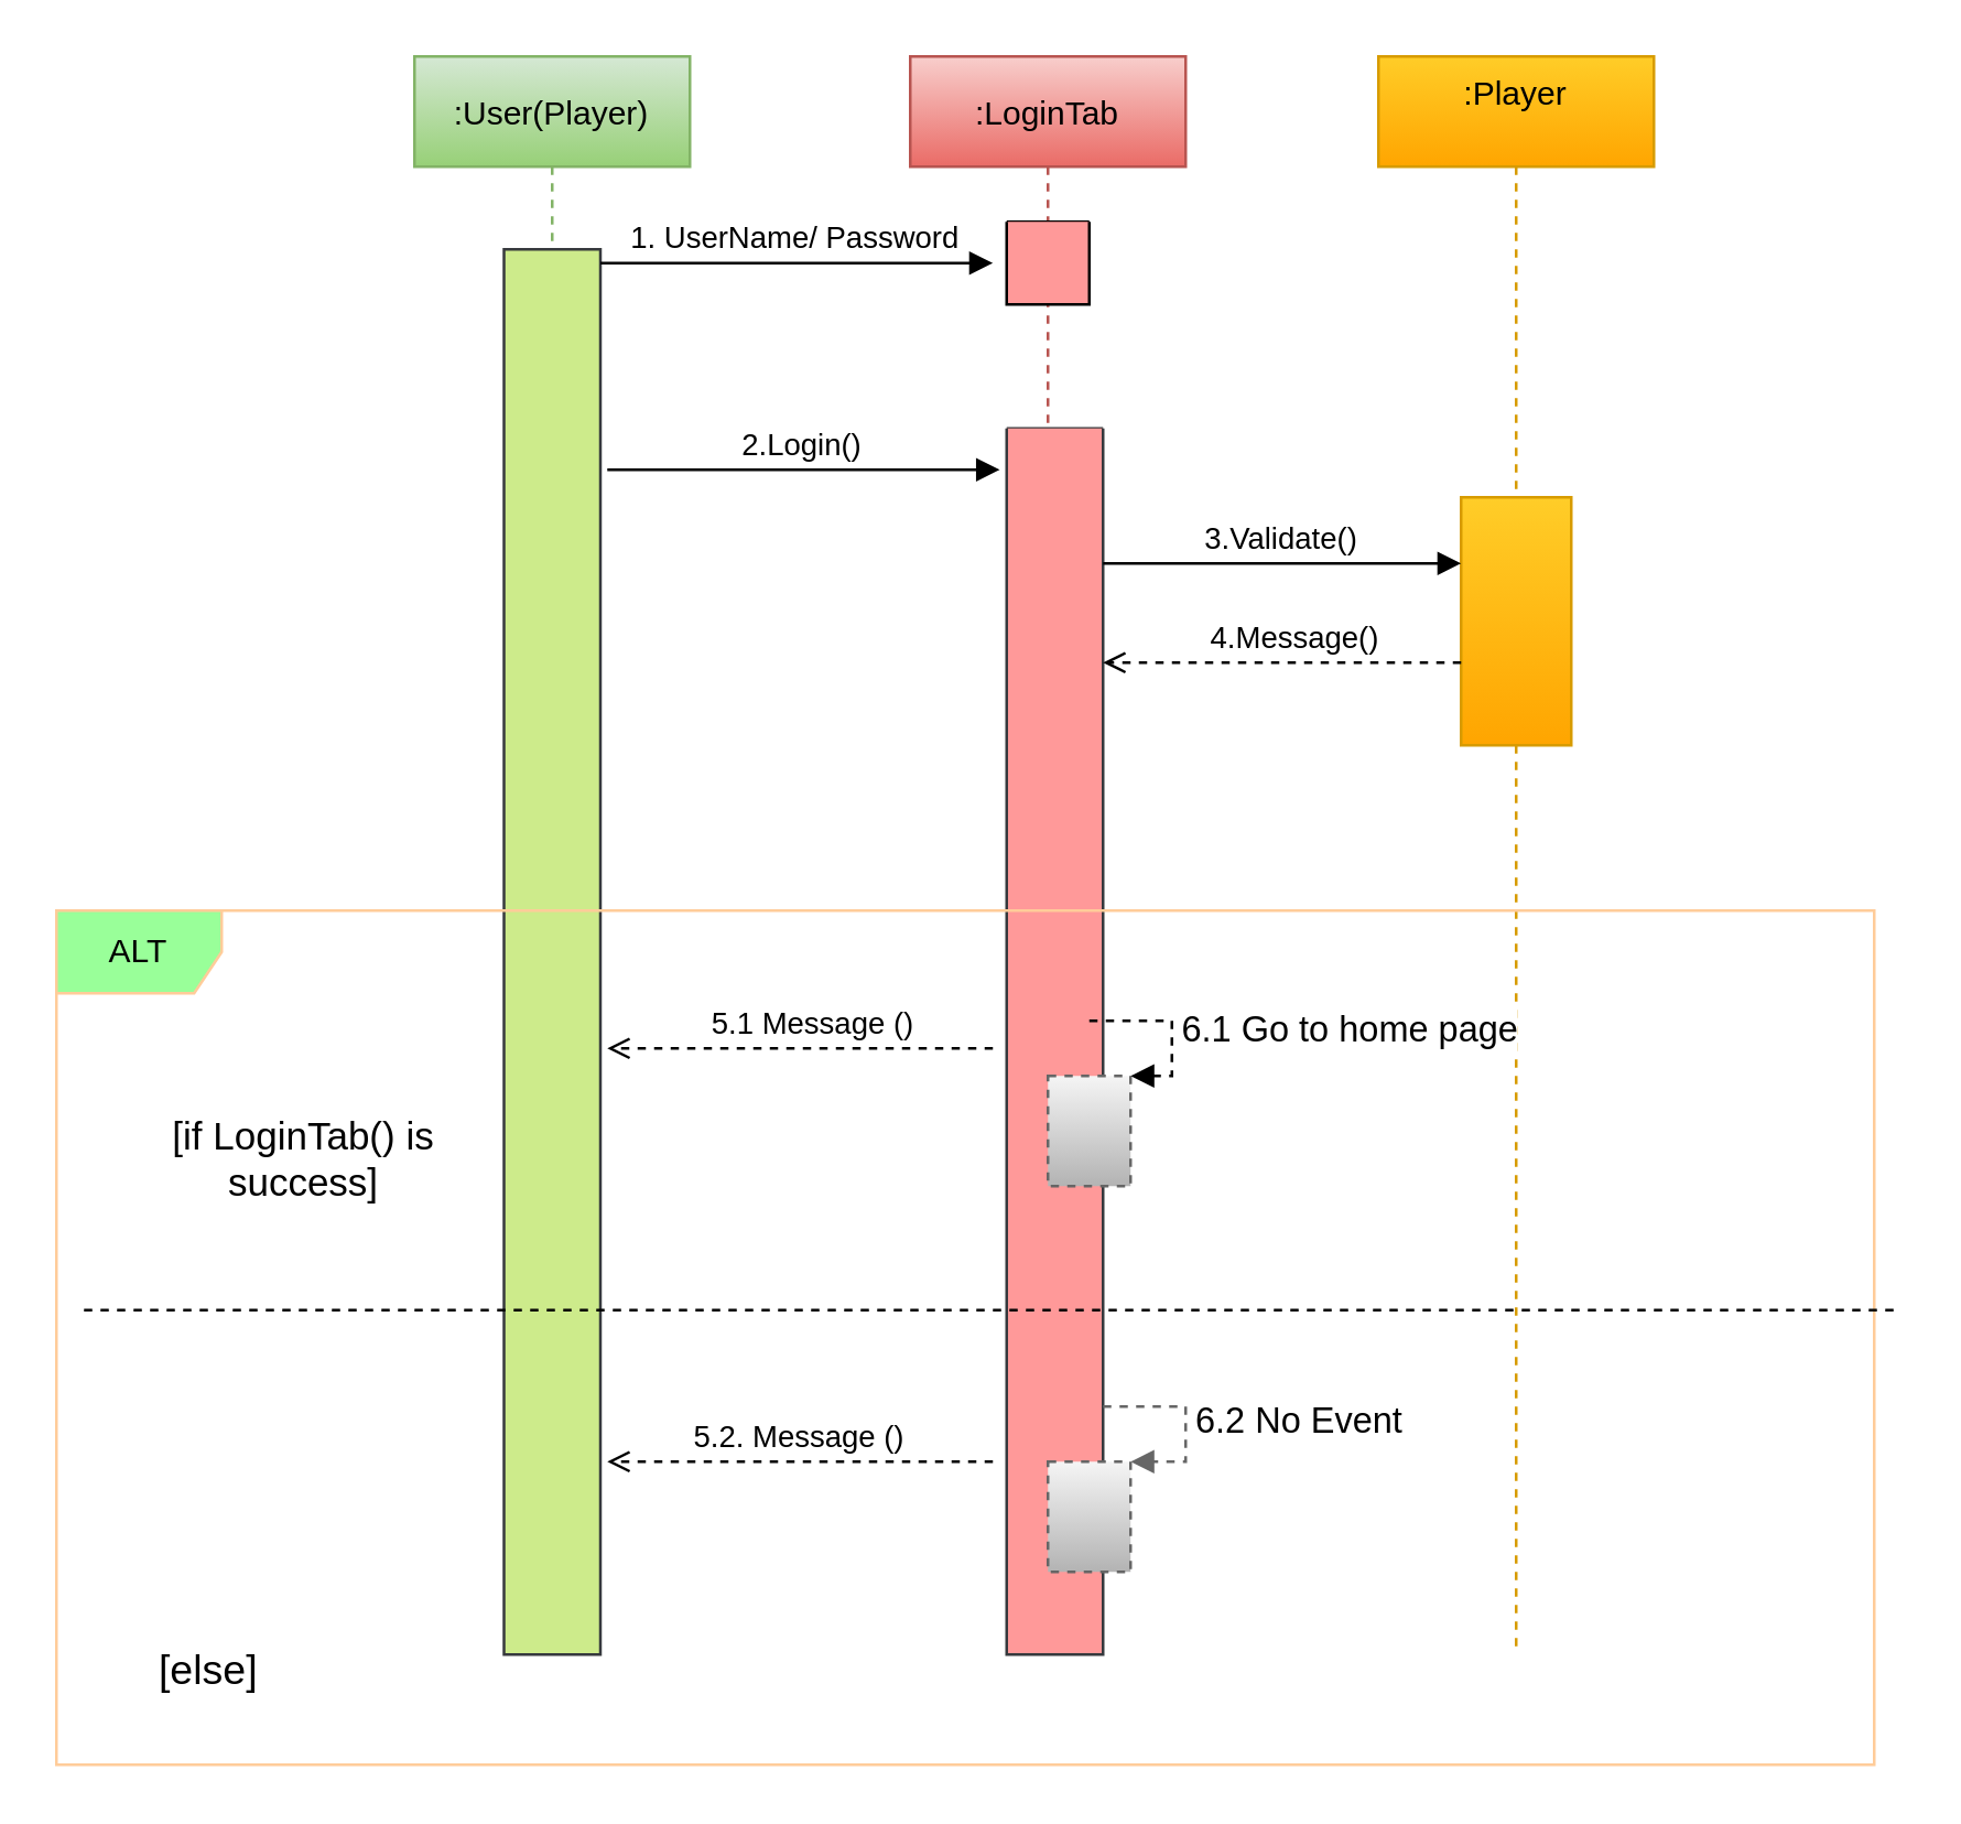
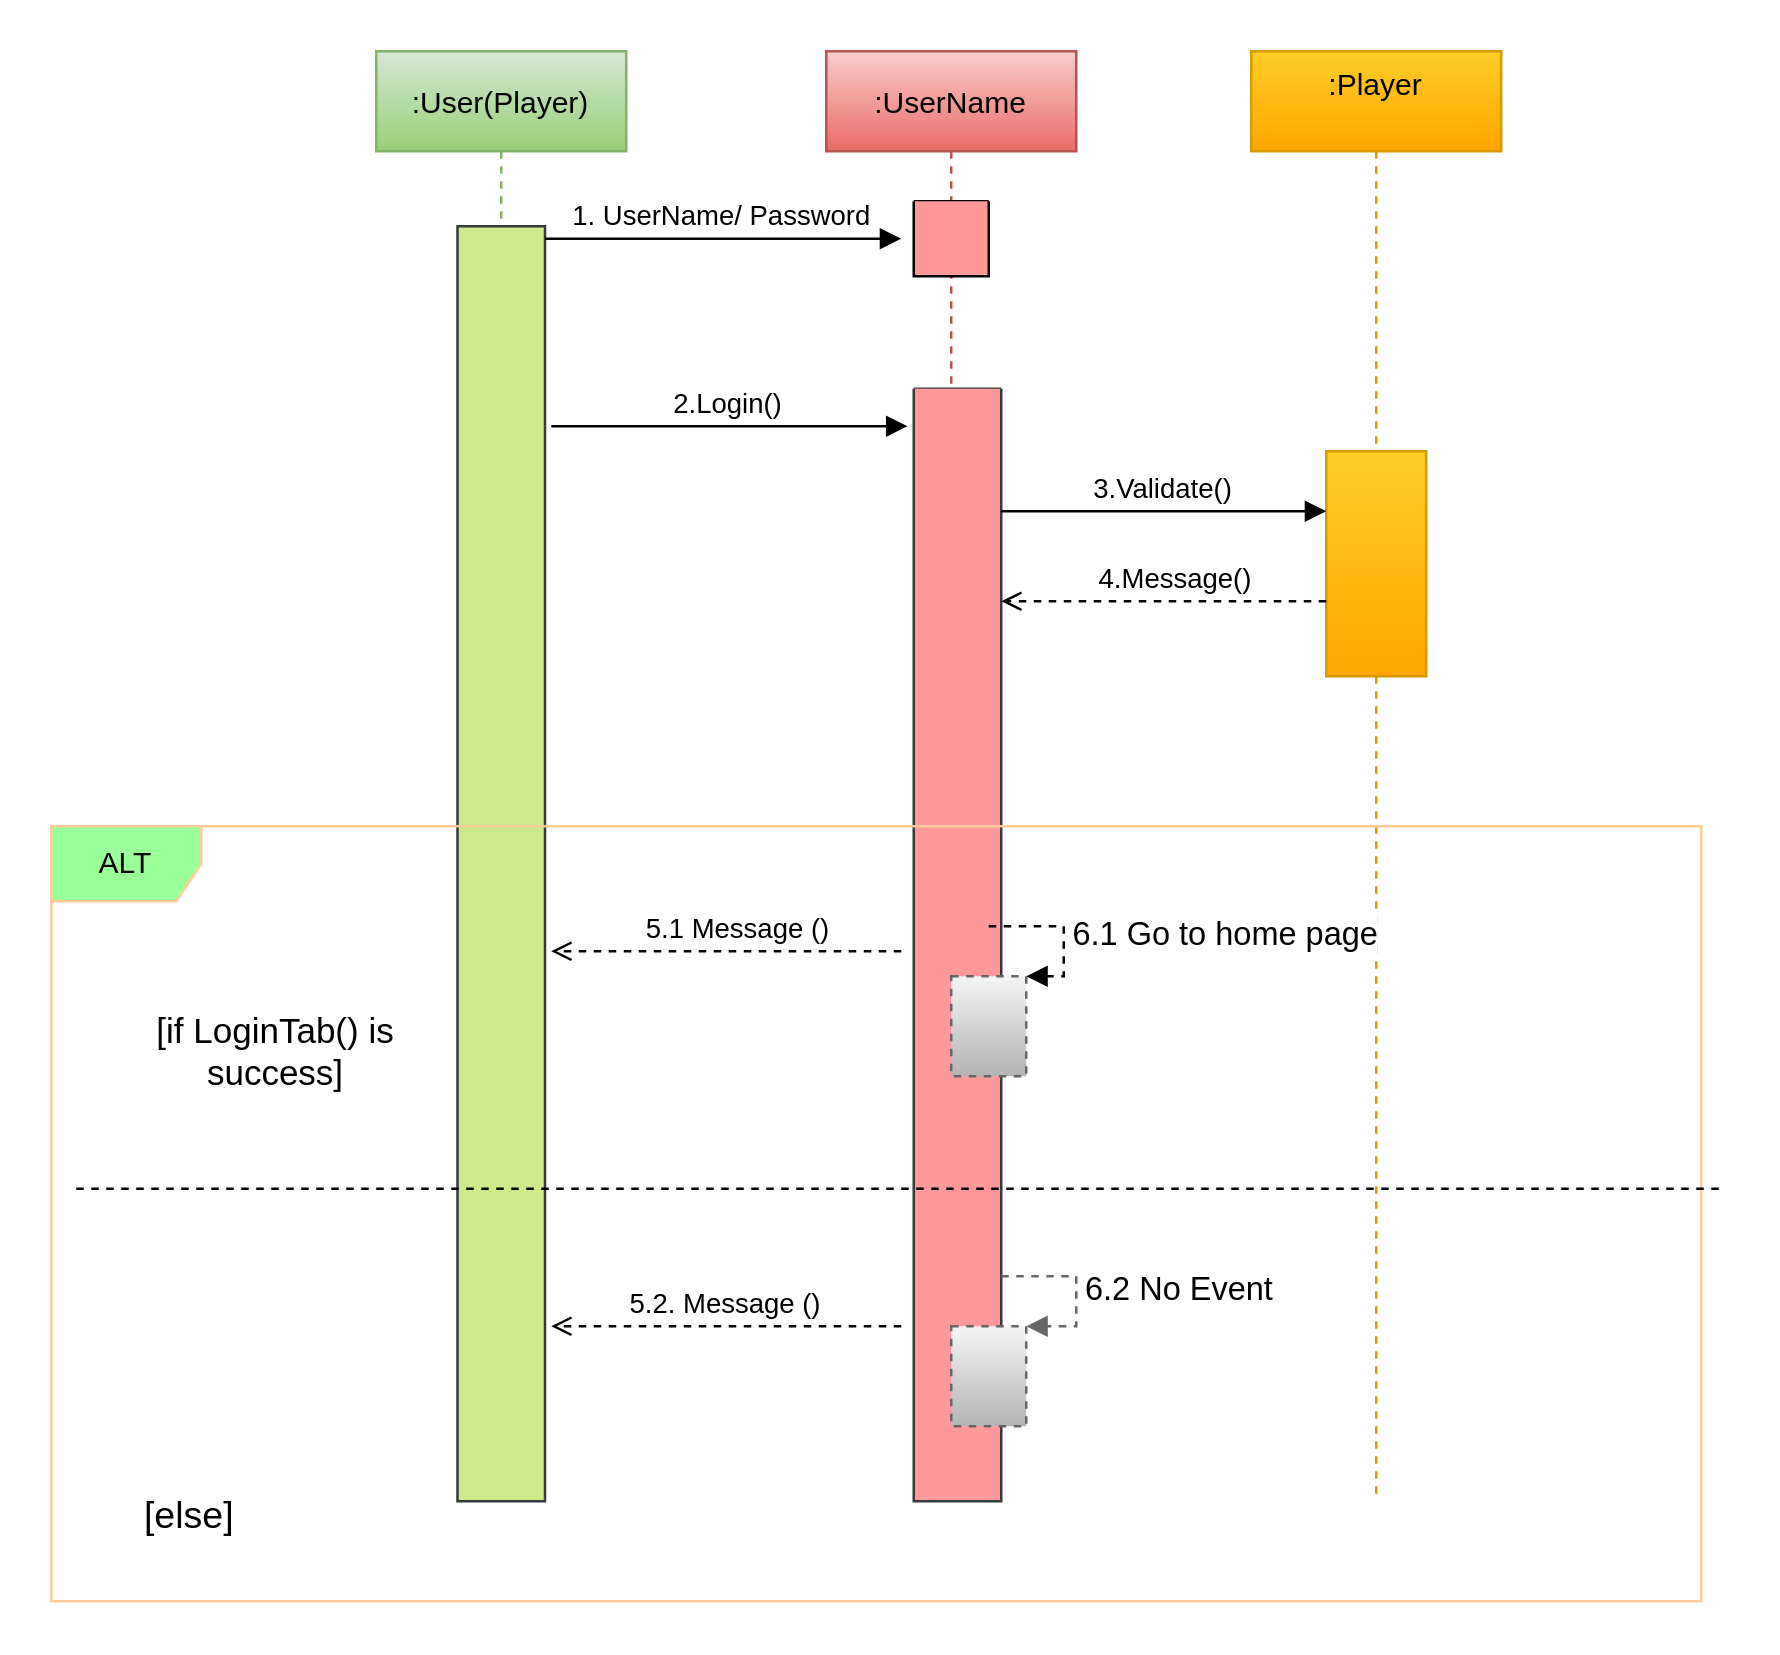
- <mxCell id="4" value=":LoginTab" style="shape=umlLifeline;perimeter=lifelinePerimeter;container=1;collapsible=0;recursiveResize=0;rounded=0;shadow=0;strokeWidth=1;gradientColor=#ea6b66;fillColor=#f8cecc;strokeColor=#b85450;" parent="1" vertex="1"><mxGeometry x="330" y="20" width="100" height="580" as="geometry" /></mxCell>
+ <mxCell id="4" value=":UserName" style="shape=umlLifeline;perimeter=lifelinePerimeter;container=1;collapsible=0;recursiveResize=0;rounded=0;shadow=0;strokeWidth=1;gradientColor=#ea6b66;fillColor=#f8cecc;strokeColor=#b85450;" parent="1" vertex="1"><mxGeometry x="330" y="20" width="100" height="580" as="geometry" /></mxCell>
